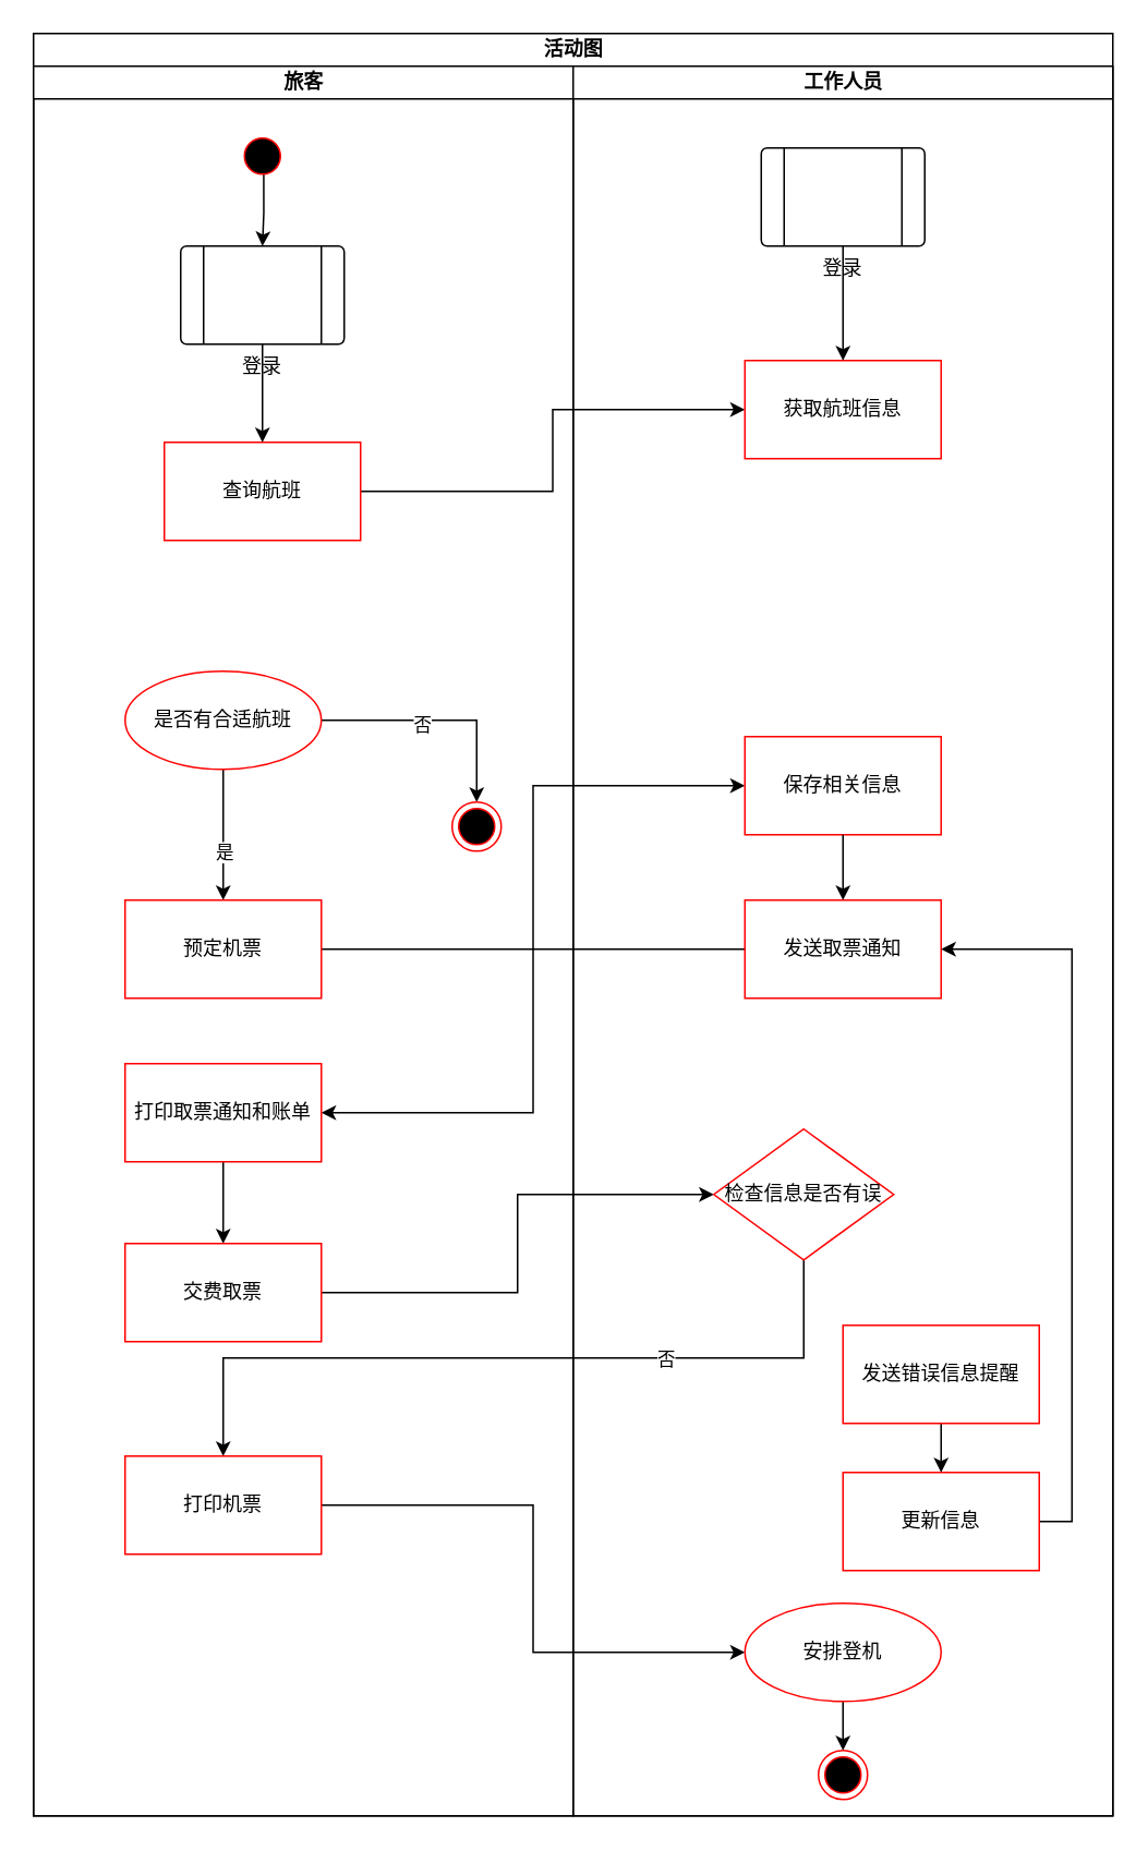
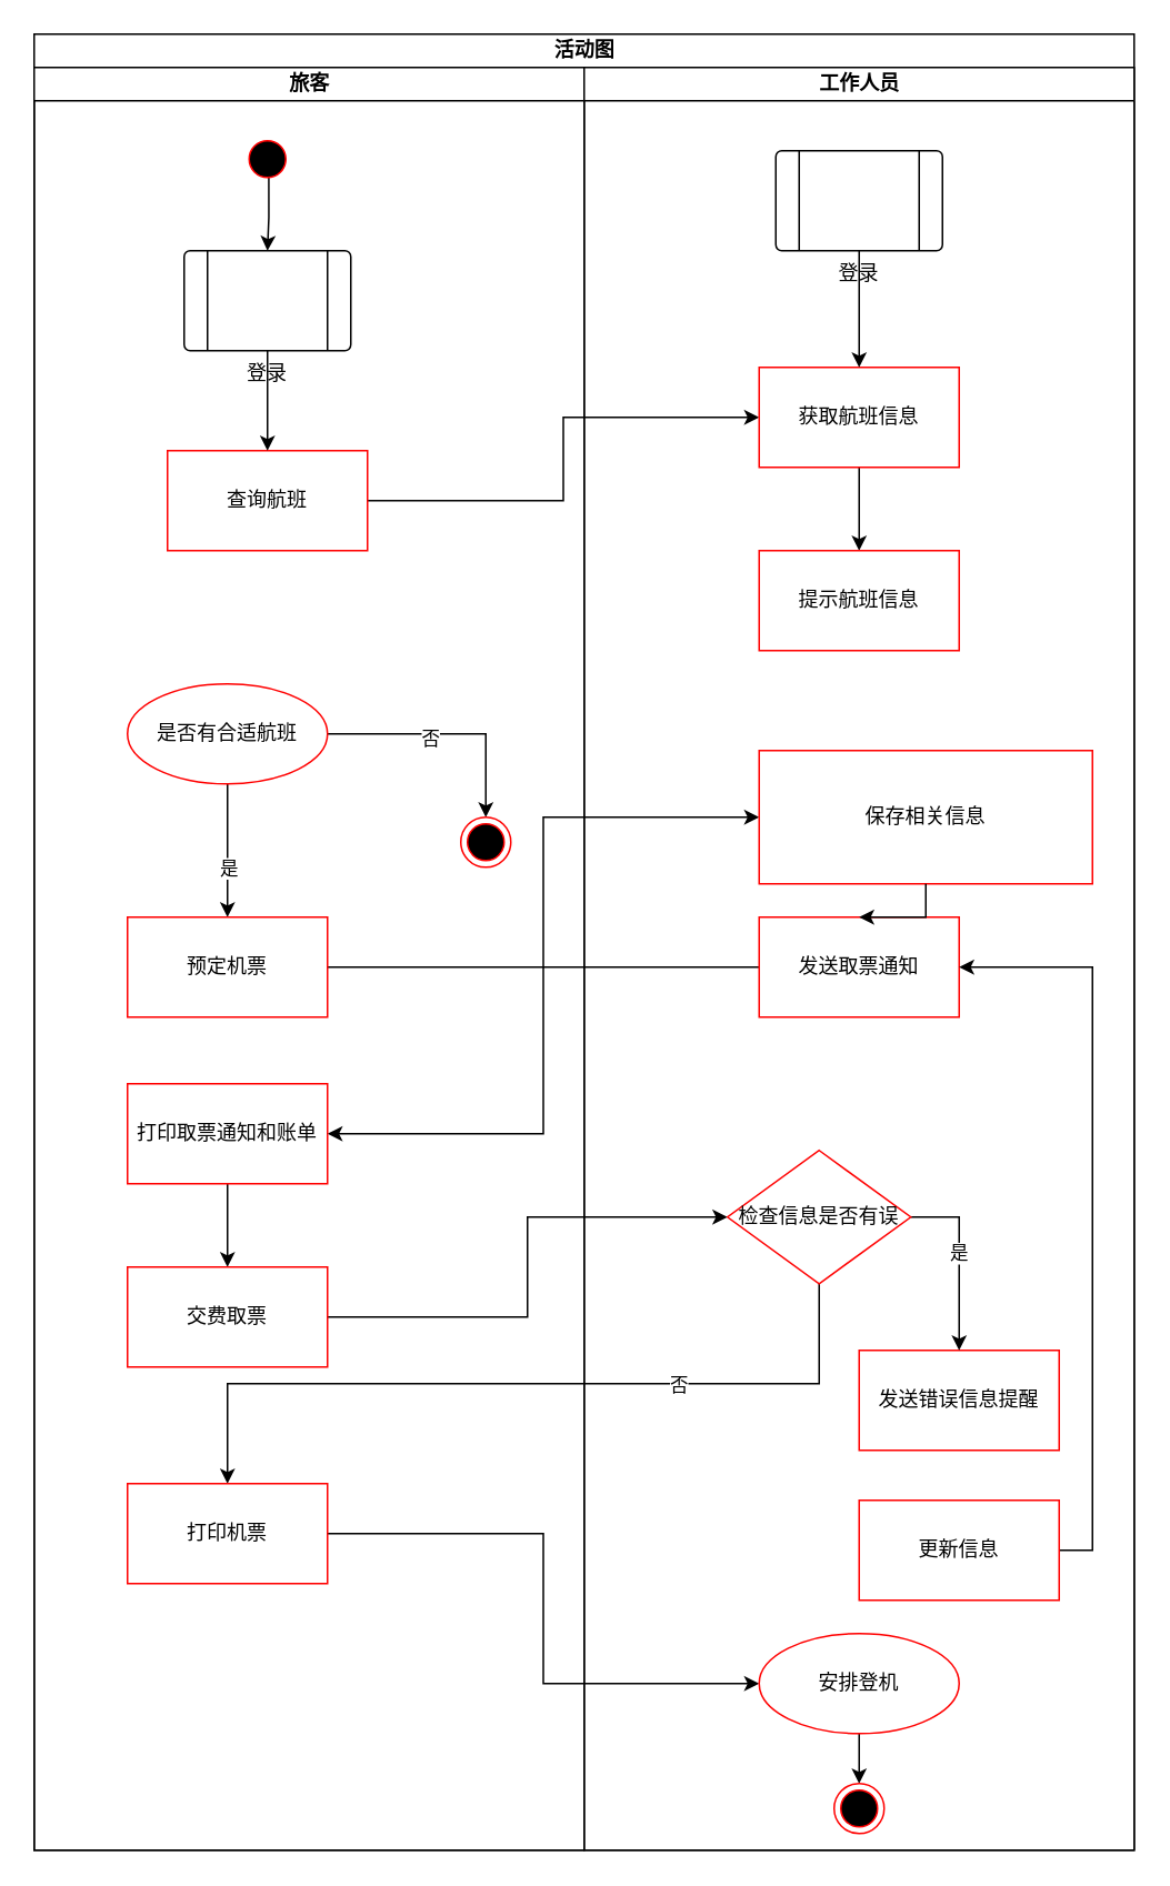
+ <mxCell id="28" style="edgeStyle=orthogonalEdgeStyle;rounded=0;orthogonalLoop=1;jettySize=auto;html=1;exitX=0.5;exitY=1;exitDx=0;exitDy=0;" edge="1" parent="27" source="29" target="30"><mxGeometry relative="1" as="geometry" /></mxCell>
+ <mxCell id="30" value="提示航班信息" style="whiteSpace=wrap;html=1;fillColor=none;strokeColor=#ff0000;" vertex="1" parent="27"><mxGeometry x="105" y="290" width="120" height="60" as="geometry" /></mxCell>
- <mxCell id="31" value="保存相关信息" style="whiteSpace=wrap;html=1;fillColor=none;strokeColor=#ff0000;" vertex="1" parent="27"><mxGeometry x="105" y="410" width="120" height="60" as="geometry" /></mxCell>
+ <mxCell id="31" value="保存相关信息" style="whiteSpace=wrap;html=1;fillColor=none;strokeColor=#ff0000;" vertex="1" parent="27"><mxGeometry x="105" y="410" width="200" height="80" as="geometry" /></mxCell>
+ <mxCell id="39" style="edgeStyle=orthogonalEdgeStyle;rounded=0;orthogonalLoop=1;jettySize=auto;html=1;entryX=0.5;entryY=0;entryDx=0;entryDy=0;exitX=1;exitY=0.5;exitDx=0;exitDy=0;" edge="1" parent="27" source="41" target="38"><mxGeometry relative="1" as="geometry"><mxPoint x="146" y="670" as="sourcePoint" /></mxGeometry></mxCell>
+ <mxCell id="40" value="是" style="edgeLabel;html=1;align=center;verticalAlign=middle;resizable=0;points=[];" vertex="1" connectable="0" parent="39"><mxGeometry x="-0.084" y="-1" relative="1" as="geometry"><mxPoint as="offset" /></mxGeometry></mxCell>
- <mxCell id="37" style="edgeStyle=orthogonalEdgeStyle;rounded=0;orthogonalLoop=1;jettySize=auto;html=1;exitX=0.5;exitY=1;exitDx=0;exitDy=0;" edge="1" parent="27" source="38" target="43"><mxGeometry relative="1" as="geometry" /></mxCell>
